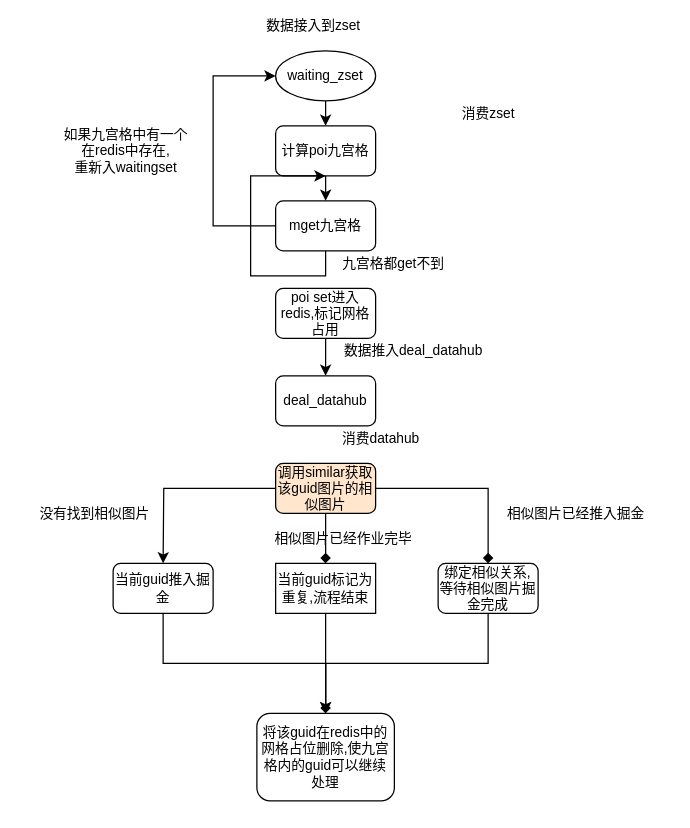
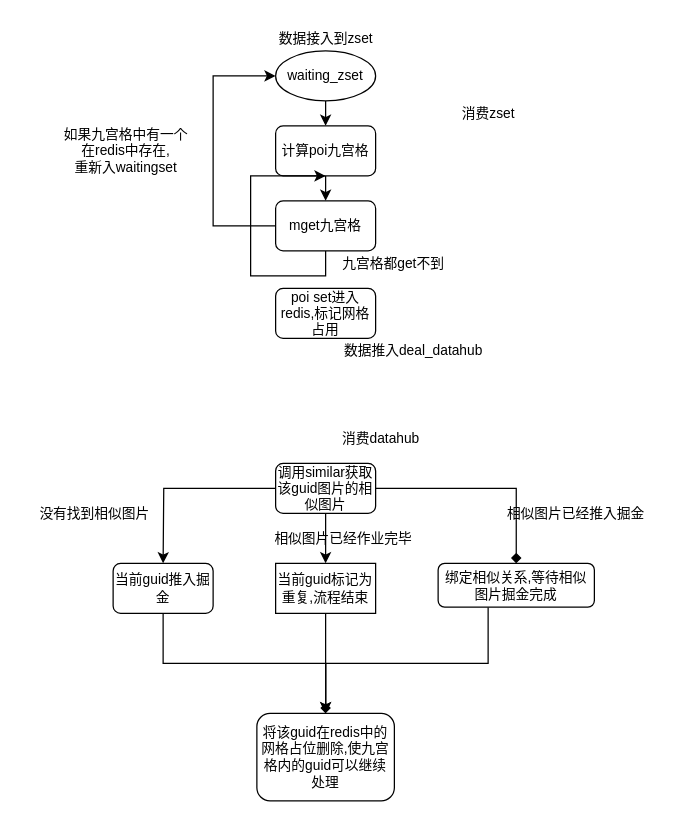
- <mxCell id="4" value="数据接入到zset" style="text;html=1;resizable=0;autosize=1;align=center;verticalAlign=middle;points=[];fillColor=none;strokeColor=none;rounded=0;fontSize=11;" vertex="1" parent="1"><mxGeometry x="200" y="10" width="100" height="20" as="geometry" /></mxCell>
+ <mxCell id="4" value="数据接入到zset" style="text;html=1;resizable=0;autosize=1;align=center;verticalAlign=middle;points=[];fillColor=none;strokeColor=none;rounded=0;fontSize=11;" vertex="1" parent="1"><mxGeometry x="210" y="20" width="100" height="20" as="geometry" /></mxCell>
- <mxCell id="12" style="edgeStyle=orthogonalEdgeStyle;rounded=0;orthogonalLoop=1;jettySize=auto;html=1;exitX=0.5;exitY=1;exitDx=0;exitDy=0;entryX=0.5;entryY=0;entryDx=0;entryDy=0;fontSize=11;" edge="1" parent="1" source="13" target="14"><mxGeometry relative="1" as="geometry" /></mxCell>
- <mxCell id="14" value="deal_datahub" style="rounded=1;whiteSpace=wrap;html=1;fontSize=11;" vertex="1" parent="1"><mxGeometry x="220" y="300" width="80" height="40" as="geometry" /></mxCell>
- <mxCell id="20" value="调用similar获取该guid图片的相似图片" style="rounded=1;whiteSpace=wrap;html=1;fontSize=11;fillColor=#ffe6cc;" vertex="1" parent="1"><mxGeometry x="220" y="370" width="80" height="40" as="geometry" /></mxCell>
+ <mxCell id="20" value="调用similar获取该guid图片的相似图片" style="rounded=1;whiteSpace=wrap;html=1;fontSize=11;" vertex="1" parent="1"><mxGeometry x="220" y="370" width="80" height="40" as="geometry" /></mxCell>
- <mxCell id="18" style="edgeStyle=orthogonalEdgeStyle;rounded=0;orthogonalLoop=1;jettySize=auto;html=1;exitX=0.5;exitY=1;exitDx=0;exitDy=0;entryX=0.5;entryY=0;entryDx=0;entryDy=0;fontSize=11;endArrow=diamond;" edge="1" parent="1" source="20" target="23"><mxGeometry relative="1" as="geometry" /></mxCell>
+ <mxCell id="18" style="edgeStyle=orthogonalEdgeStyle;rounded=0;orthogonalLoop=1;jettySize=auto;html=1;exitX=0.5;exitY=1;exitDx=0;exitDy=0;entryX=0.5;entryY=0;entryDx=0;entryDy=0;fontSize=11;" edge="1" parent="1" source="20" target="23"><mxGeometry relative="1" as="geometry" /></mxCell>
- <mxCell id="27" value="绑定相似关系,等待相似图片掘金完成" style="rounded=1;whiteSpace=wrap;html=1;fontSize=11;" vertex="1" parent="1"><mxGeometry x="350" y="450" width="80" height="40" as="geometry" /></mxCell>
+ <mxCell id="27" value="绑定相似关系,等待相似图片掘金完成" style="rounded=1;whiteSpace=wrap;html=1;fontSize=11;" vertex="1" parent="1"><mxGeometry x="350" y="450" width="125" height="35" as="geometry" /></mxCell>
